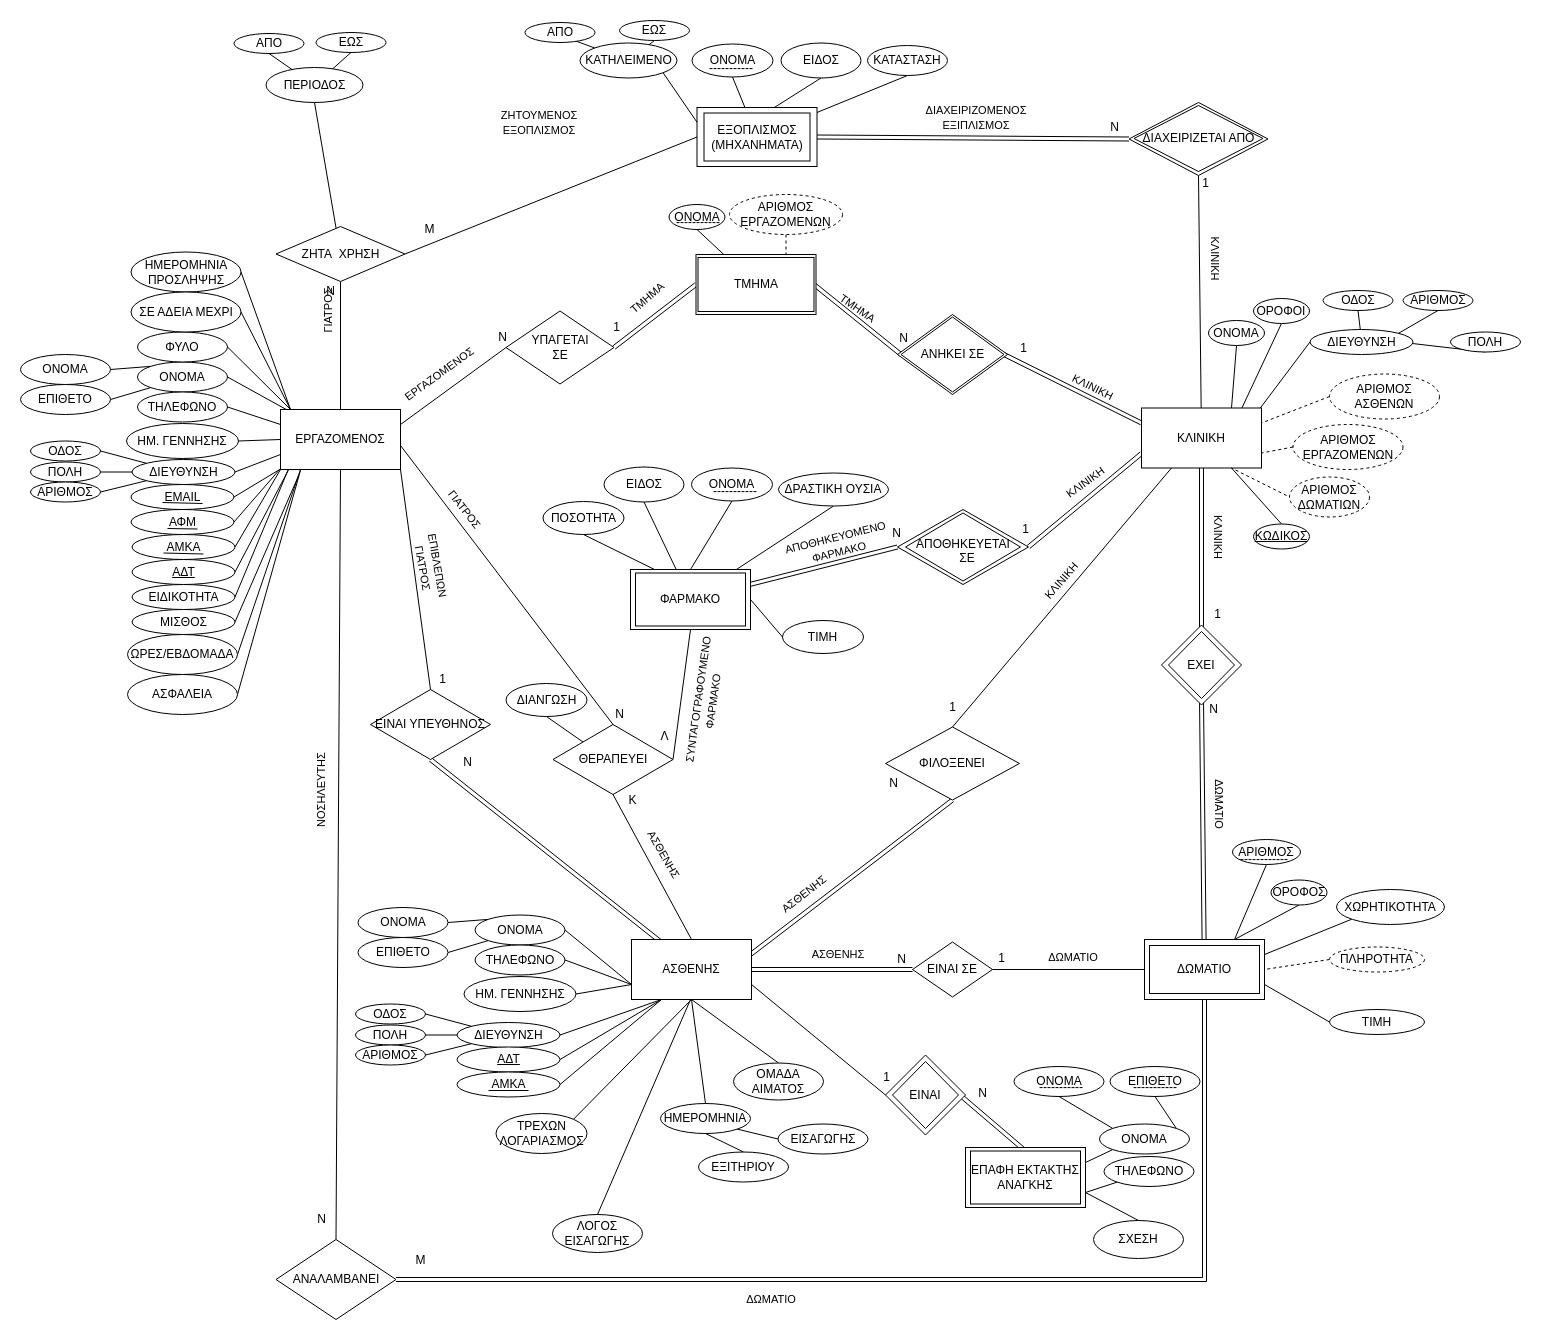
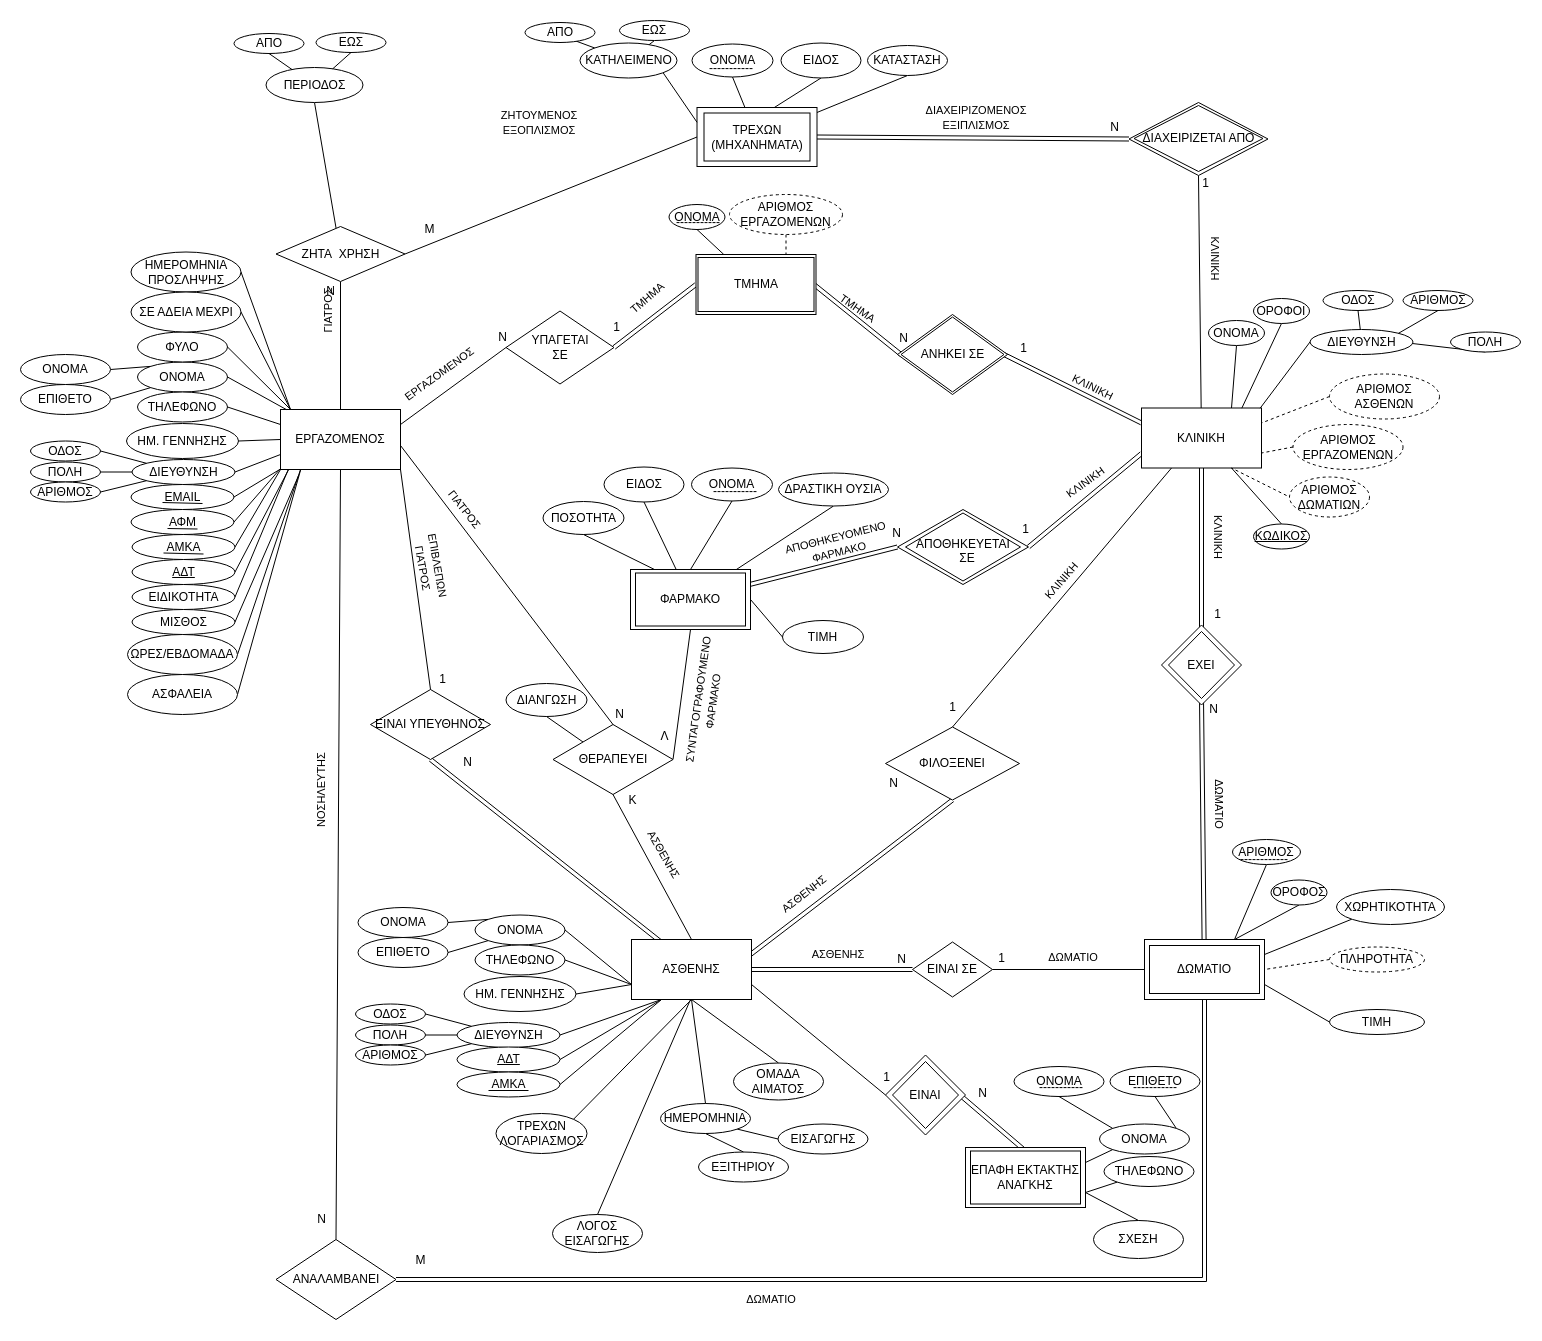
- <mxCell id="191" value="ΕΞΟΠΛΙΣΜΟΣ (ΜΗΧΑΝΗΜΑΤΑ)" style="rounded=0;whiteSpace=wrap;html=1;strokeColor=#000000;" parent="1" vertex="1"><mxGeometry x="703.5" y="112.5" width="106" height="48" as="geometry" /></mxCell>
+ <mxCell id="191" value="ΤΡΕΧΩΝ (ΜΗΧΑΝΗΜΑΤΑ)" style="rounded=0;whiteSpace=wrap;html=1;strokeColor=#000000;" parent="1" vertex="1"><mxGeometry x="703.5" y="112.5" width="106" height="48" as="geometry" /></mxCell>
